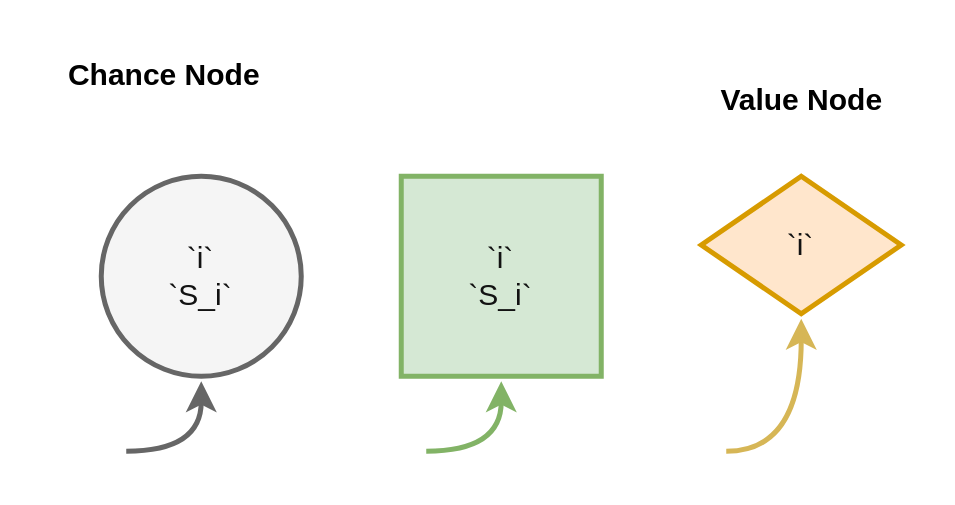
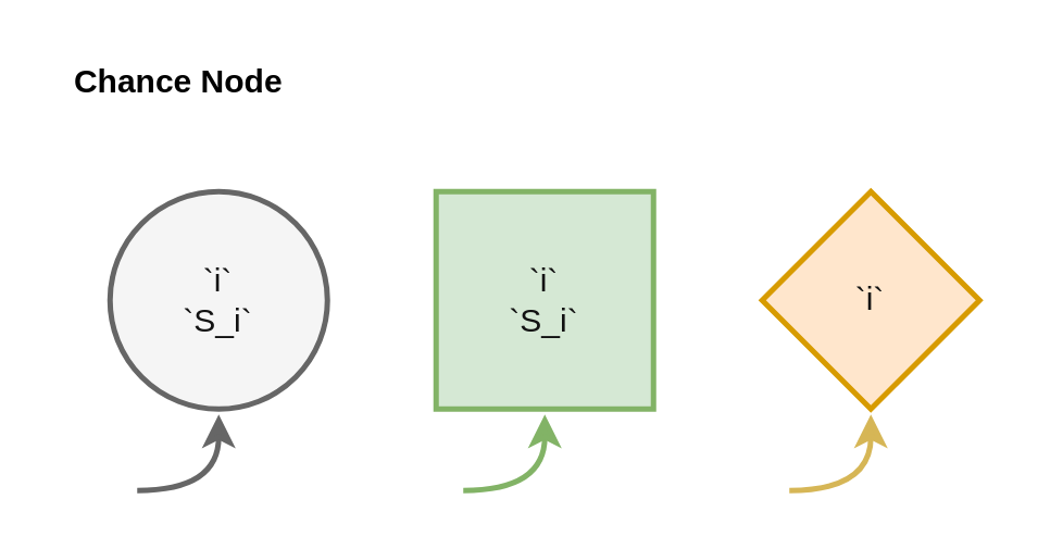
- <mxCell id="6" value="Value Node" style="text;html=1;align=center;verticalAlign=middle;resizable=0;points=[];autosize=1;fontStyle=1" parent="1" vertex="1"><mxGeometry x="280" y="30" width="80" height="20" as="geometry" /></mxCell>
- <mxCell id="4" value="`i`" style="rhombus;whiteSpace=wrap;html=1;fontFamily=Helvetica;fontSize=12;align=center;strokeColor=#d79b00;fillColor=#ffe6cc;strokeWidth=2;perimeterSpacing=2;fontColor=#121212;" parent="1" vertex="1"><mxGeometry x="280" y="70" width="80" height="55" as="geometry" /></mxCell>
+ <mxCell id="4" value="`i`" style="rhombus;whiteSpace=wrap;html=1;fontFamily=Helvetica;fontSize=12;align=center;strokeColor=#d79b00;fillColor=#ffe6cc;strokeWidth=2;perimeterSpacing=2;fontColor=#121212;" parent="1" vertex="1"><mxGeometry x="280" y="70" width="80" height="80" as="geometry" /></mxCell>
